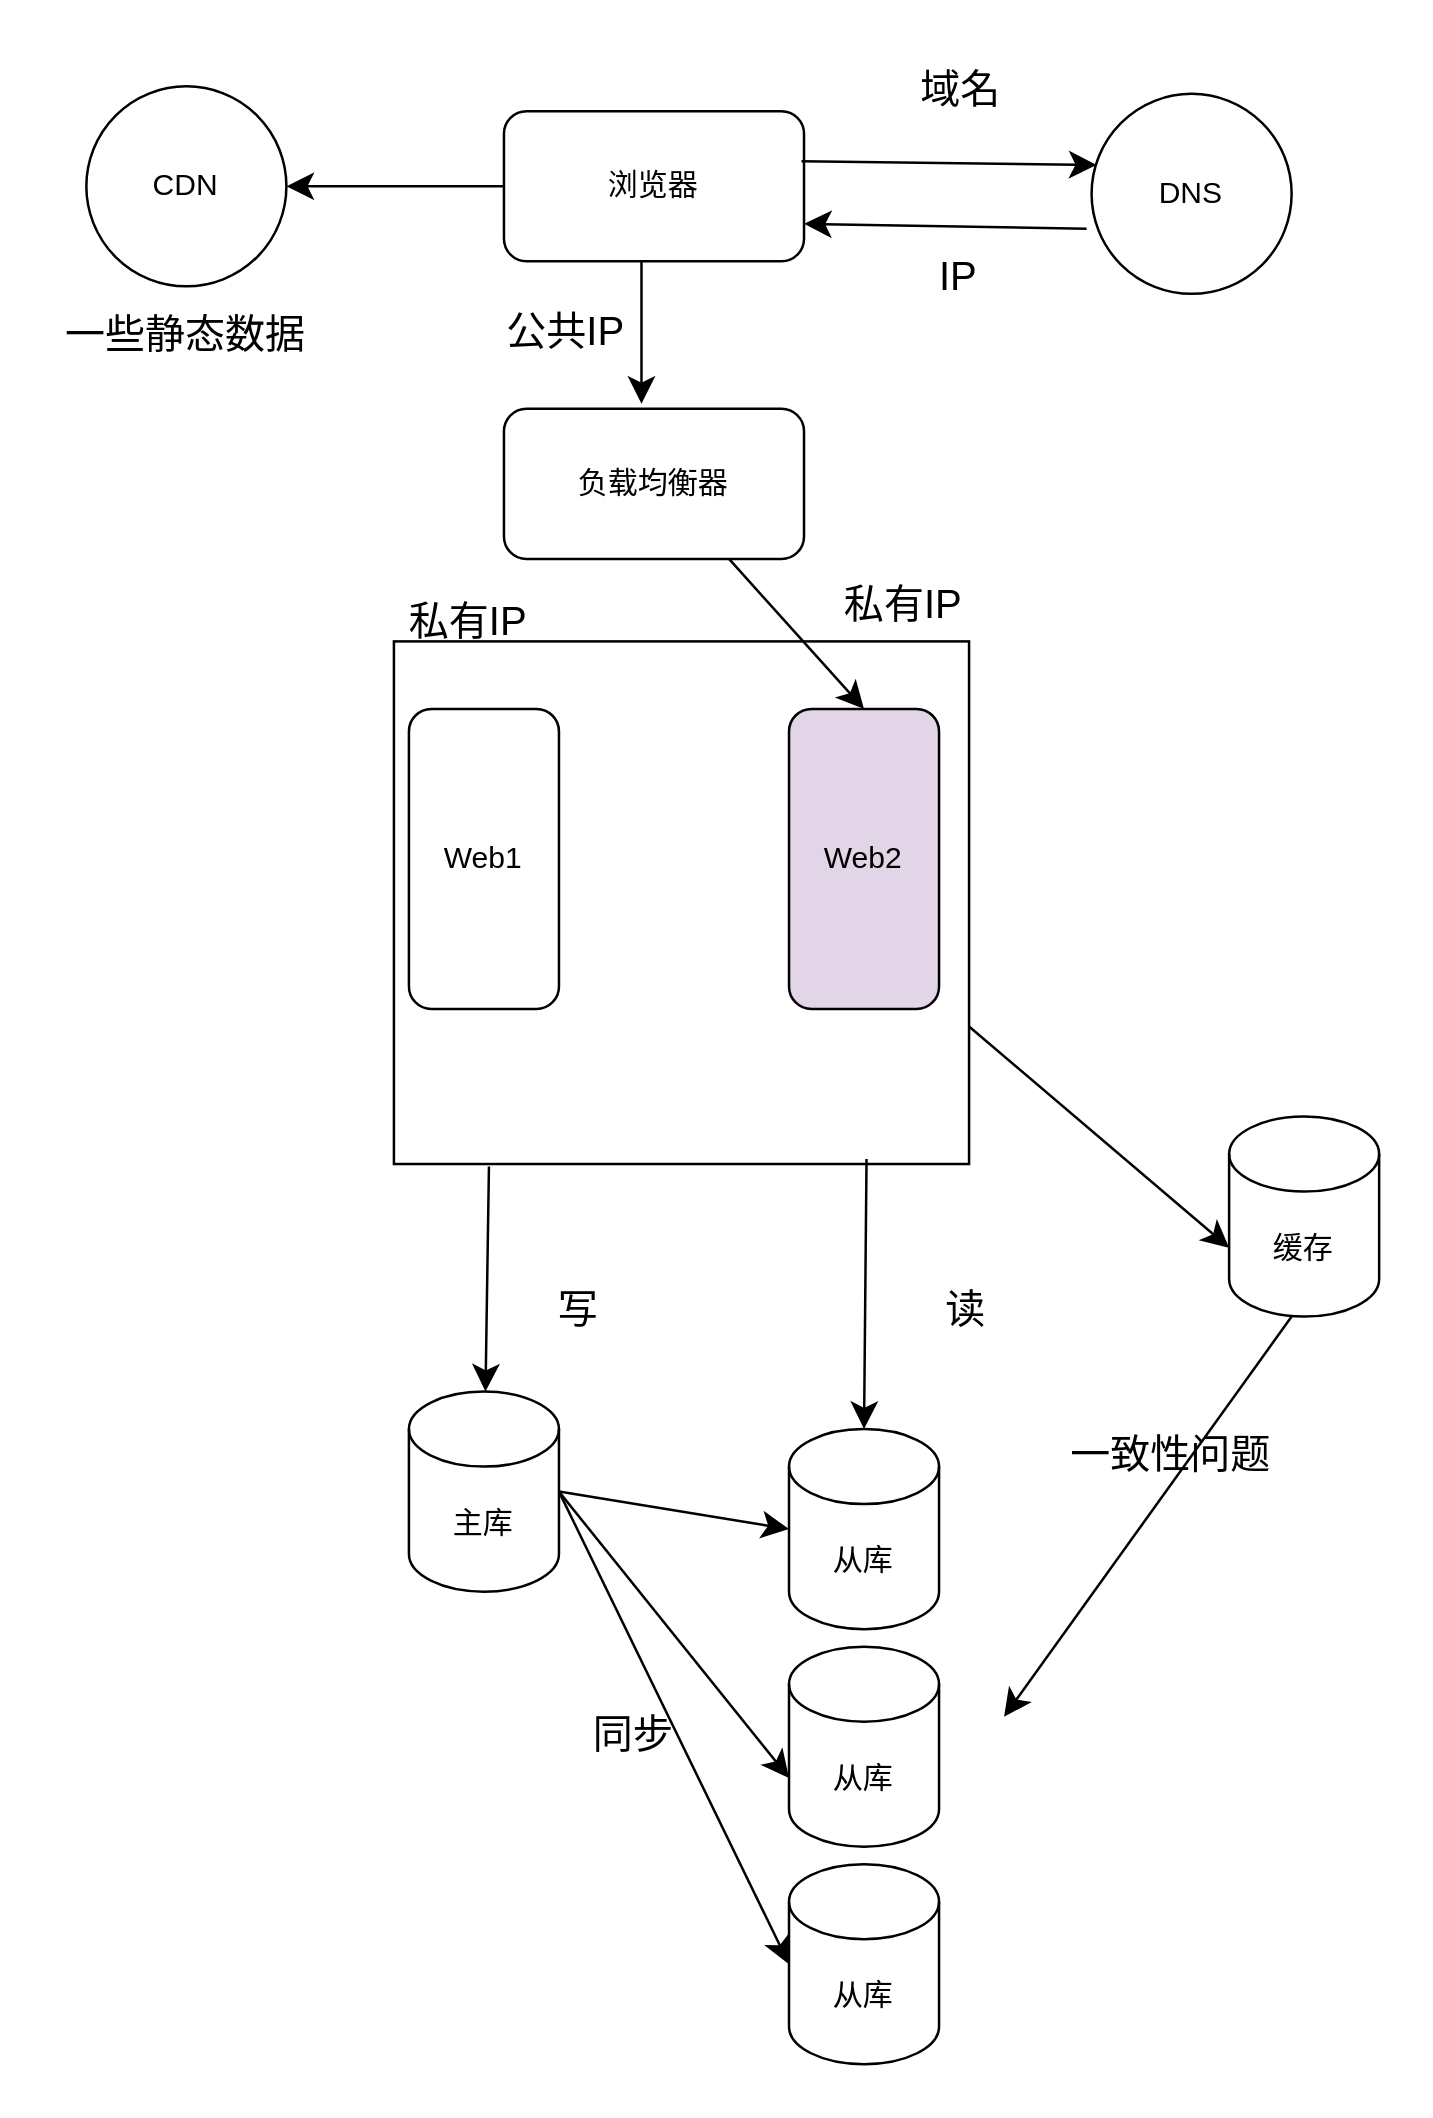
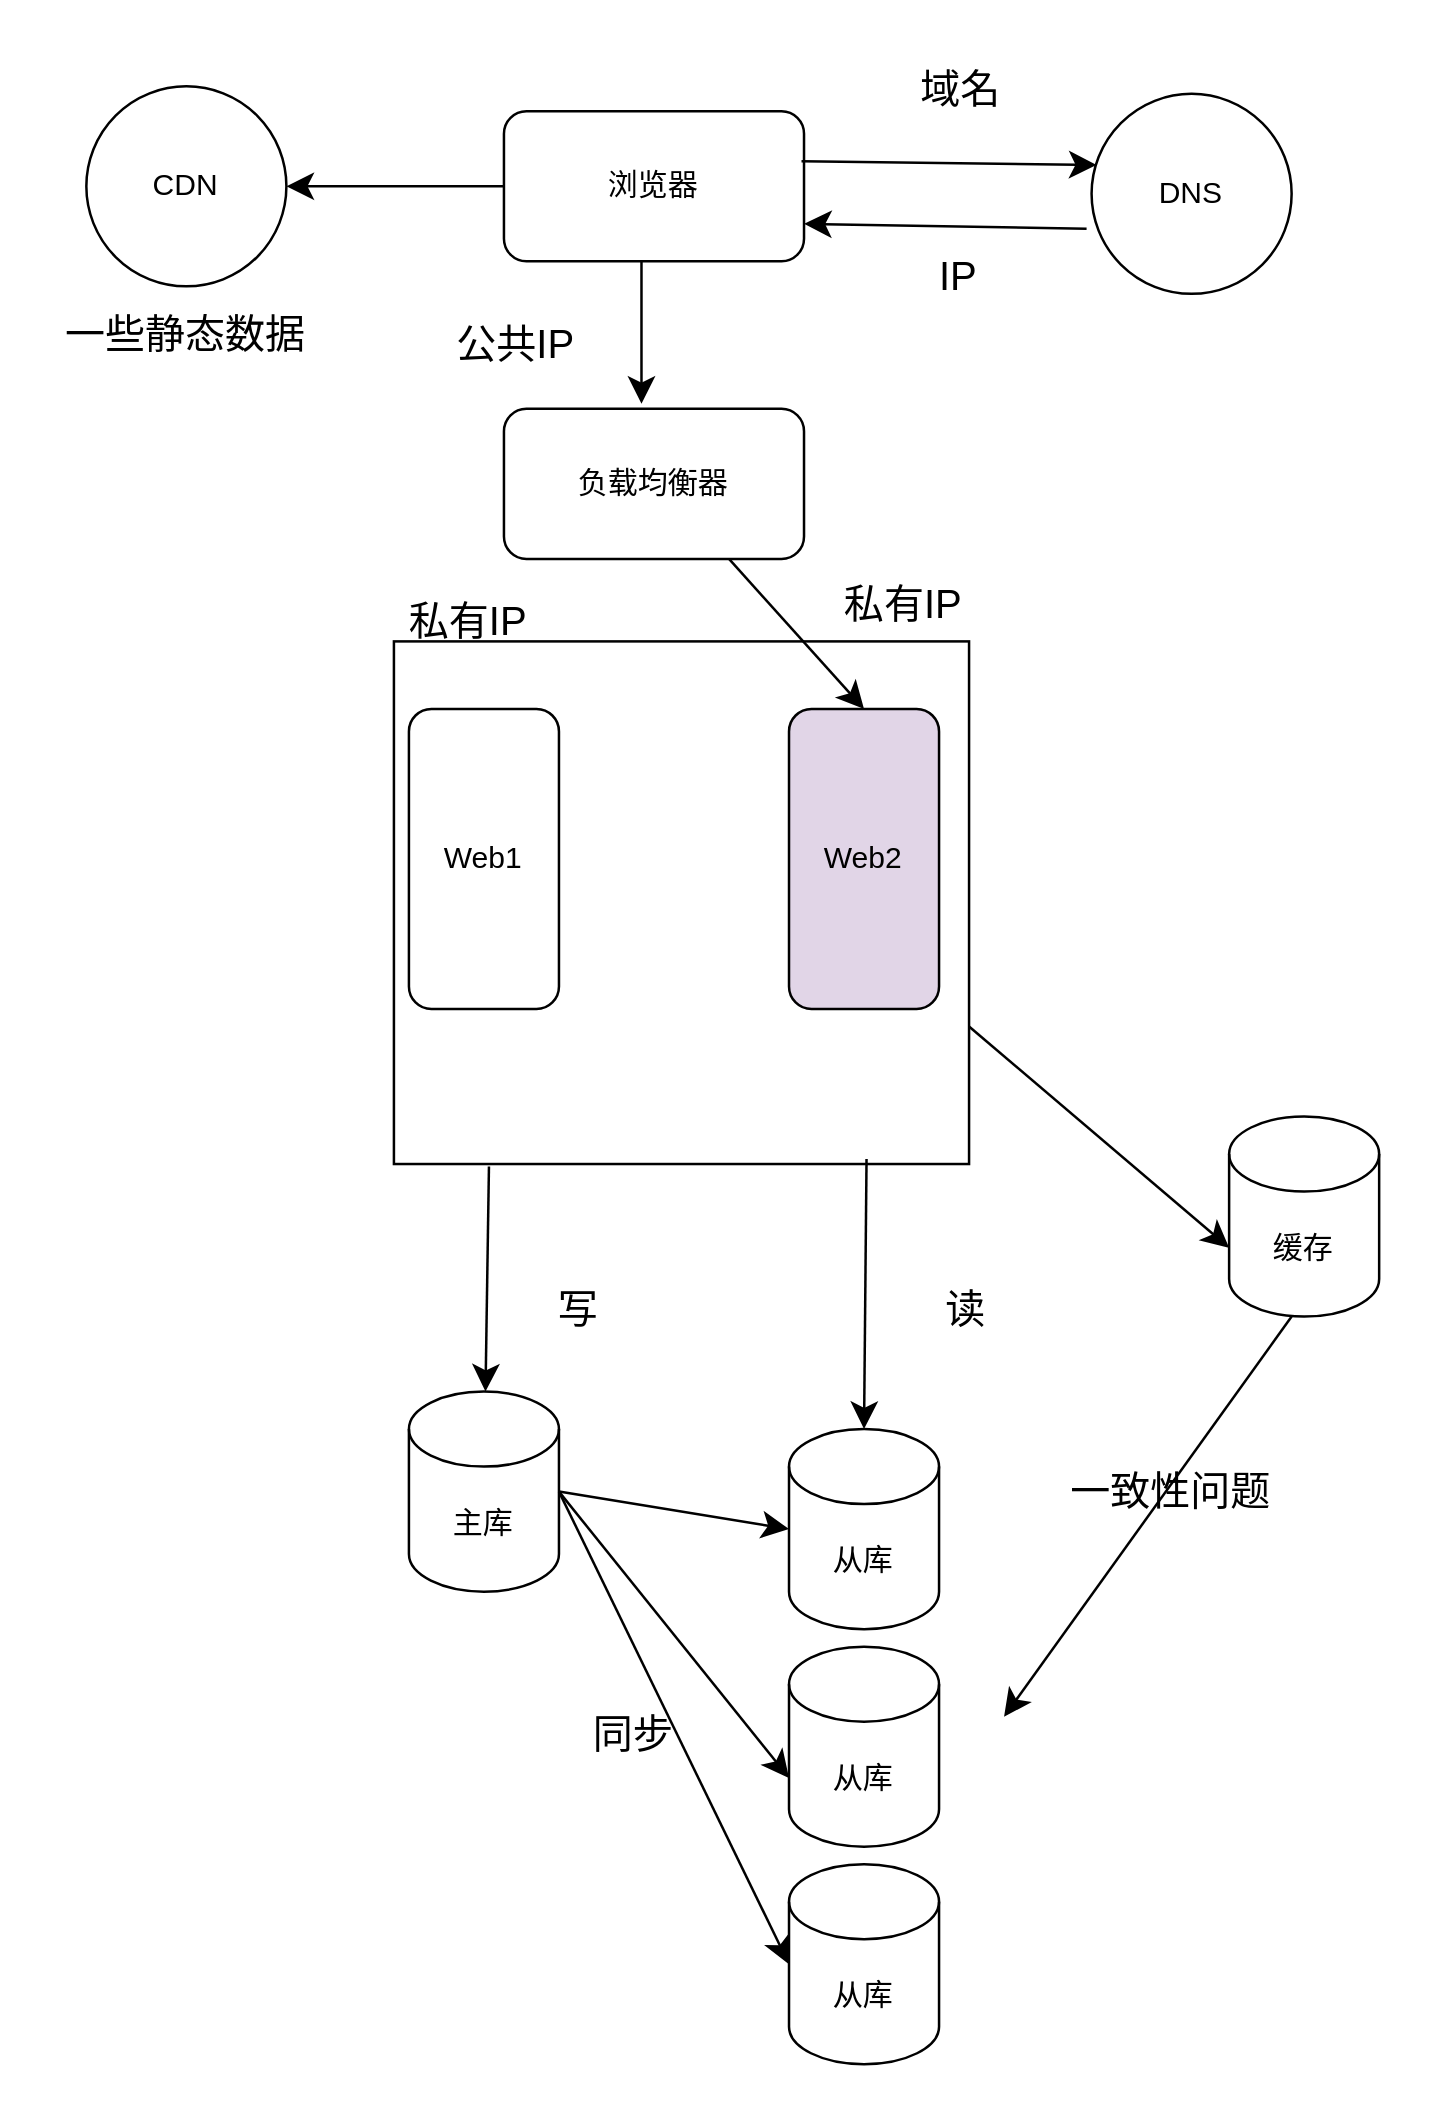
- <mxCell id="11" value="公共IP" style="text;html=1;align=center;verticalAlign=middle;whiteSpace=wrap;rounded=0;fontSize=16;" vertex="1" parent="1"><mxGeometry x="196" y="117" width="60" height="30" as="geometry" /></mxCell>
+ <mxCell id="11" value="公共IP" style="text;html=1;align=center;verticalAlign=middle;whiteSpace=wrap;rounded=0;fontSize=16;" vertex="1" parent="1"><mxGeometry x="176" y="122" width="60" height="30" as="geometry" /></mxCell>
- <mxCell id="33" value="一致性问题" style="text;html=1;align=center;verticalAlign=middle;whiteSpace=wrap;rounded=0;fontSize=16;" vertex="1" parent="1"><mxGeometry x="423" y="564" width="90" height="34" as="geometry" /></mxCell>
+ <mxCell id="33" value="一致性问题" style="text;html=1;align=center;verticalAlign=middle;whiteSpace=wrap;rounded=0;fontSize=16;" vertex="1" parent="1"><mxGeometry x="423" y="579" width="90" height="34" as="geometry" /></mxCell>
